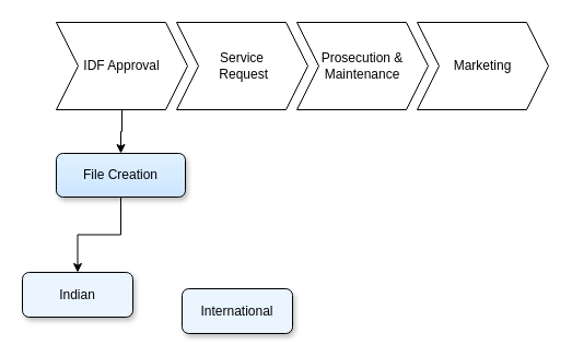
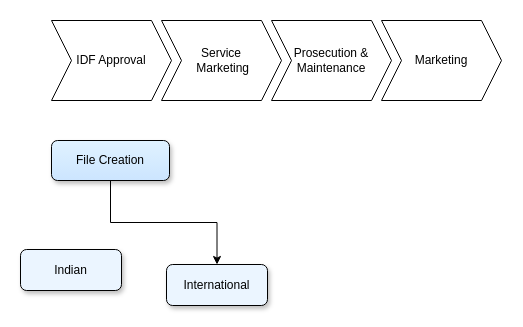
- <mxCell id="4" value="Service&lt;br&gt;&amp;nbsp;Request" style="shape=step;perimeter=stepPerimeter;whiteSpace=wrap;html=1;fixedSize=1;" vertex="1" parent="1"><mxGeometry x="161" y="20" width="120" height="80" as="geometry" /></mxCell>
+ <mxCell id="4" value="Service&lt;br&gt;&amp;nbsp;Marketing" style="shape=step;perimeter=stepPerimeter;whiteSpace=wrap;html=1;fixedSize=1;" vertex="1" parent="1"><mxGeometry x="161" y="20" width="120" height="80" as="geometry" /></mxCell>
- <mxCell id="2" value="" style="edgeStyle=orthogonalEdgeStyle;rounded=0;orthogonalLoop=1;jettySize=auto;html=1;" edge="1" parent="1" source="3" target="11"><mxGeometry relative="1" as="geometry" /></mxCell>
- <mxCell id="9" style="edgeStyle=orthogonalEdgeStyle;rounded=0;orthogonalLoop=1;jettySize=auto;html=1;entryX=0.5;entryY=0;entryDx=0;entryDy=0;" edge="1" parent="1" source="11" target="7"><mxGeometry relative="1" as="geometry" /></mxCell>
+ <mxCell id="10" style="edgeStyle=orthogonalEdgeStyle;rounded=0;orthogonalLoop=1;jettySize=auto;html=1;exitX=0.5;exitY=1;exitDx=0;exitDy=0;entryX=0.5;entryY=0;entryDx=0;entryDy=0;" edge="1" parent="1" source="11" target="8"><mxGeometry relative="1" as="geometry" /></mxCell>
